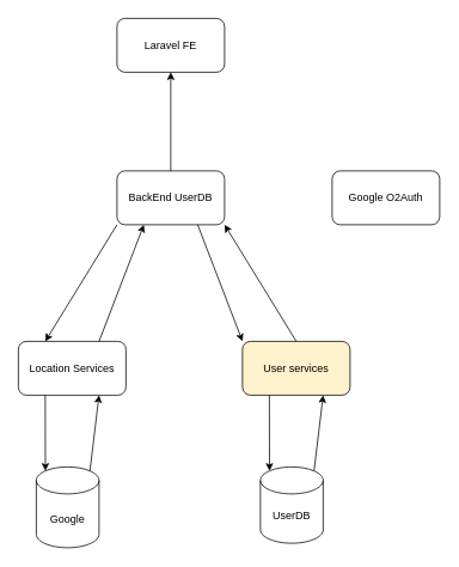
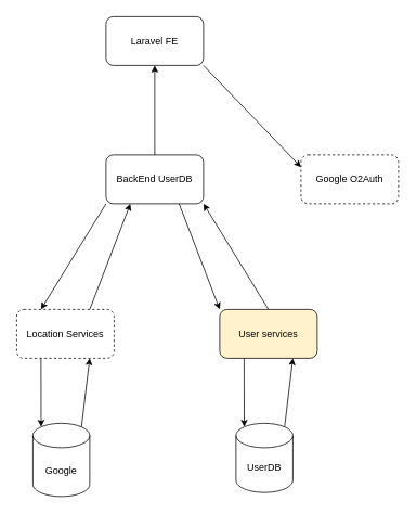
+ <mxCell id="14" value="" style="endArrow=classic;html=1;rounded=0;exitX=1;exitY=1;exitDx=0;exitDy=0;entryX=0;entryY=0.25;entryDx=0;entryDy=0;" edge="1" parent="1" source="10" target="15"><mxGeometry width="50" height="50" relative="1" as="geometry"><mxPoint x="430" y="540" as="sourcePoint" /><mxPoint x="390" y="290" as="targetPoint" /></mxGeometry></mxCell>
- <mxCell id="15" value="Google O2Auth" style="rounded=1;whiteSpace=wrap;html=1;" vertex="1" parent="1"><mxGeometry x="370" y="190" width="120" height="60" as="geometry" /></mxCell>
+ <mxCell id="15" value="Google O2Auth" style="rounded=1;whiteSpace=wrap;html=1;dashed=1;" vertex="1" parent="1"><mxGeometry x="370" y="190" width="120" height="60" as="geometry" /></mxCell>
- <mxCell id="3" value="Location Services" style="rounded=1;whiteSpace=wrap;html=1;" vertex="1" parent="1"><mxGeometry x="20" y="380" width="120" height="60" as="geometry" /></mxCell>
+ <mxCell id="3" value="Location Services" style="rounded=1;whiteSpace=wrap;html=1;dashed=1;" vertex="1" parent="1"><mxGeometry x="20" y="380" width="120" height="60" as="geometry" /></mxCell>
